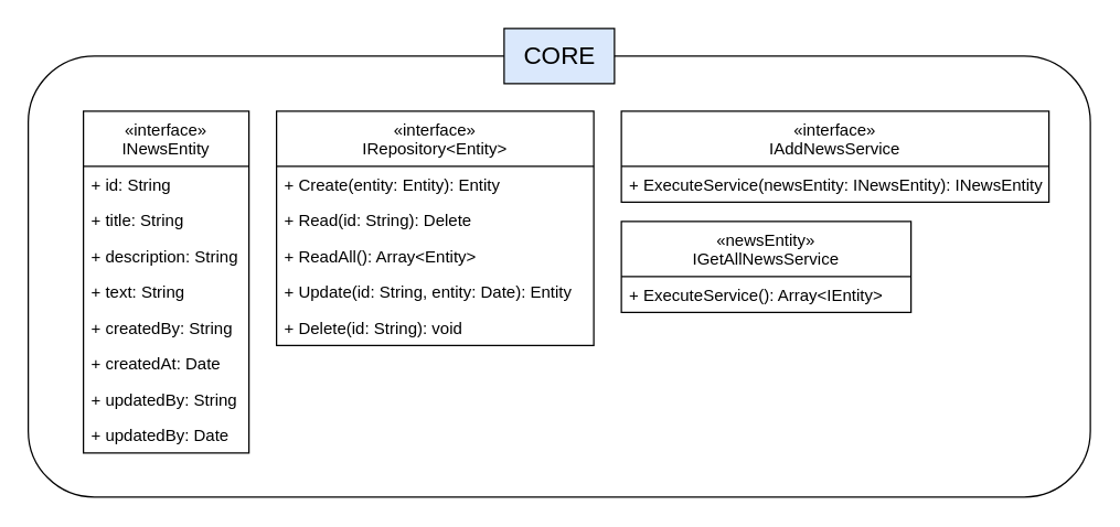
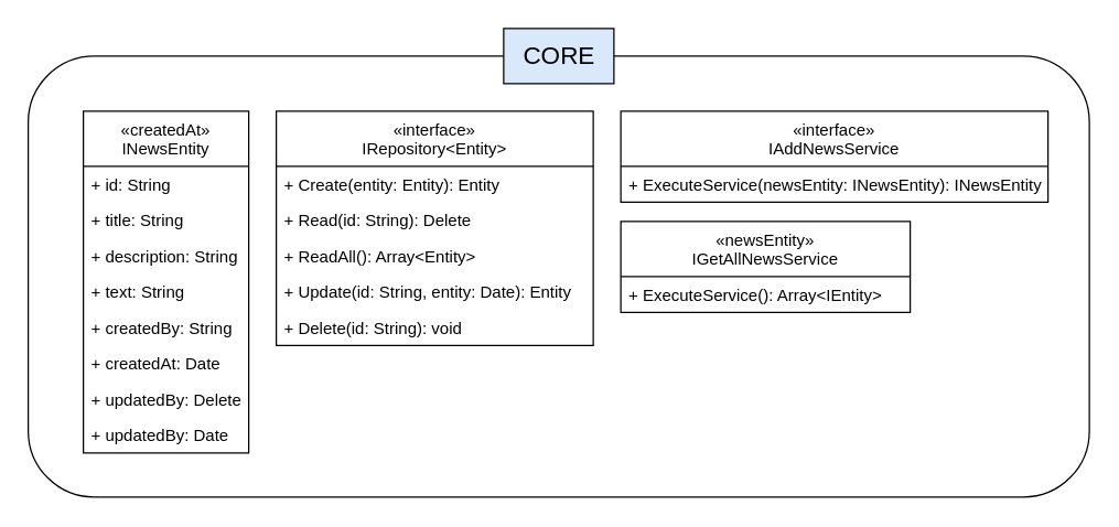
- <mxCell id="4" value="«interface»&#10;INewsEntity" style="swimlane;fontStyle=0;childLayout=stackLayout;horizontal=1;startSize=40;fillColor=none;horizontalStack=0;resizeParent=1;resizeParentMax=0;resizeLast=0;collapsible=1;marginBottom=0;" vertex="1" parent="1"><mxGeometry x="60" y="80" width="120" height="248" as="geometry" /></mxCell>
+ <mxCell id="4" value="«createdAt»&#10;INewsEntity" style="swimlane;fontStyle=0;childLayout=stackLayout;horizontal=1;startSize=40;fillColor=none;horizontalStack=0;resizeParent=1;resizeParentMax=0;resizeLast=0;collapsible=1;marginBottom=0;" vertex="1" parent="1"><mxGeometry x="60" y="80" width="120" height="248" as="geometry" /></mxCell>
- <mxCell id="11" value="+ updatedBy: String" style="text;strokeColor=none;fillColor=none;align=left;verticalAlign=top;spacingLeft=4;spacingRight=4;overflow=hidden;rotatable=0;points=[[0,0.5],[1,0.5]];portConstraint=eastwest;" vertex="1" parent="4"><mxGeometry y="196" width="120" height="26" as="geometry" /></mxCell>
+ <mxCell id="11" value="+ updatedBy: Delete" style="text;strokeColor=none;fillColor=none;align=left;verticalAlign=top;spacingLeft=4;spacingRight=4;overflow=hidden;rotatable=0;points=[[0,0.5],[1,0.5]];portConstraint=eastwest;" vertex="1" parent="4"><mxGeometry y="196" width="120" height="26" as="geometry" /></mxCell>
